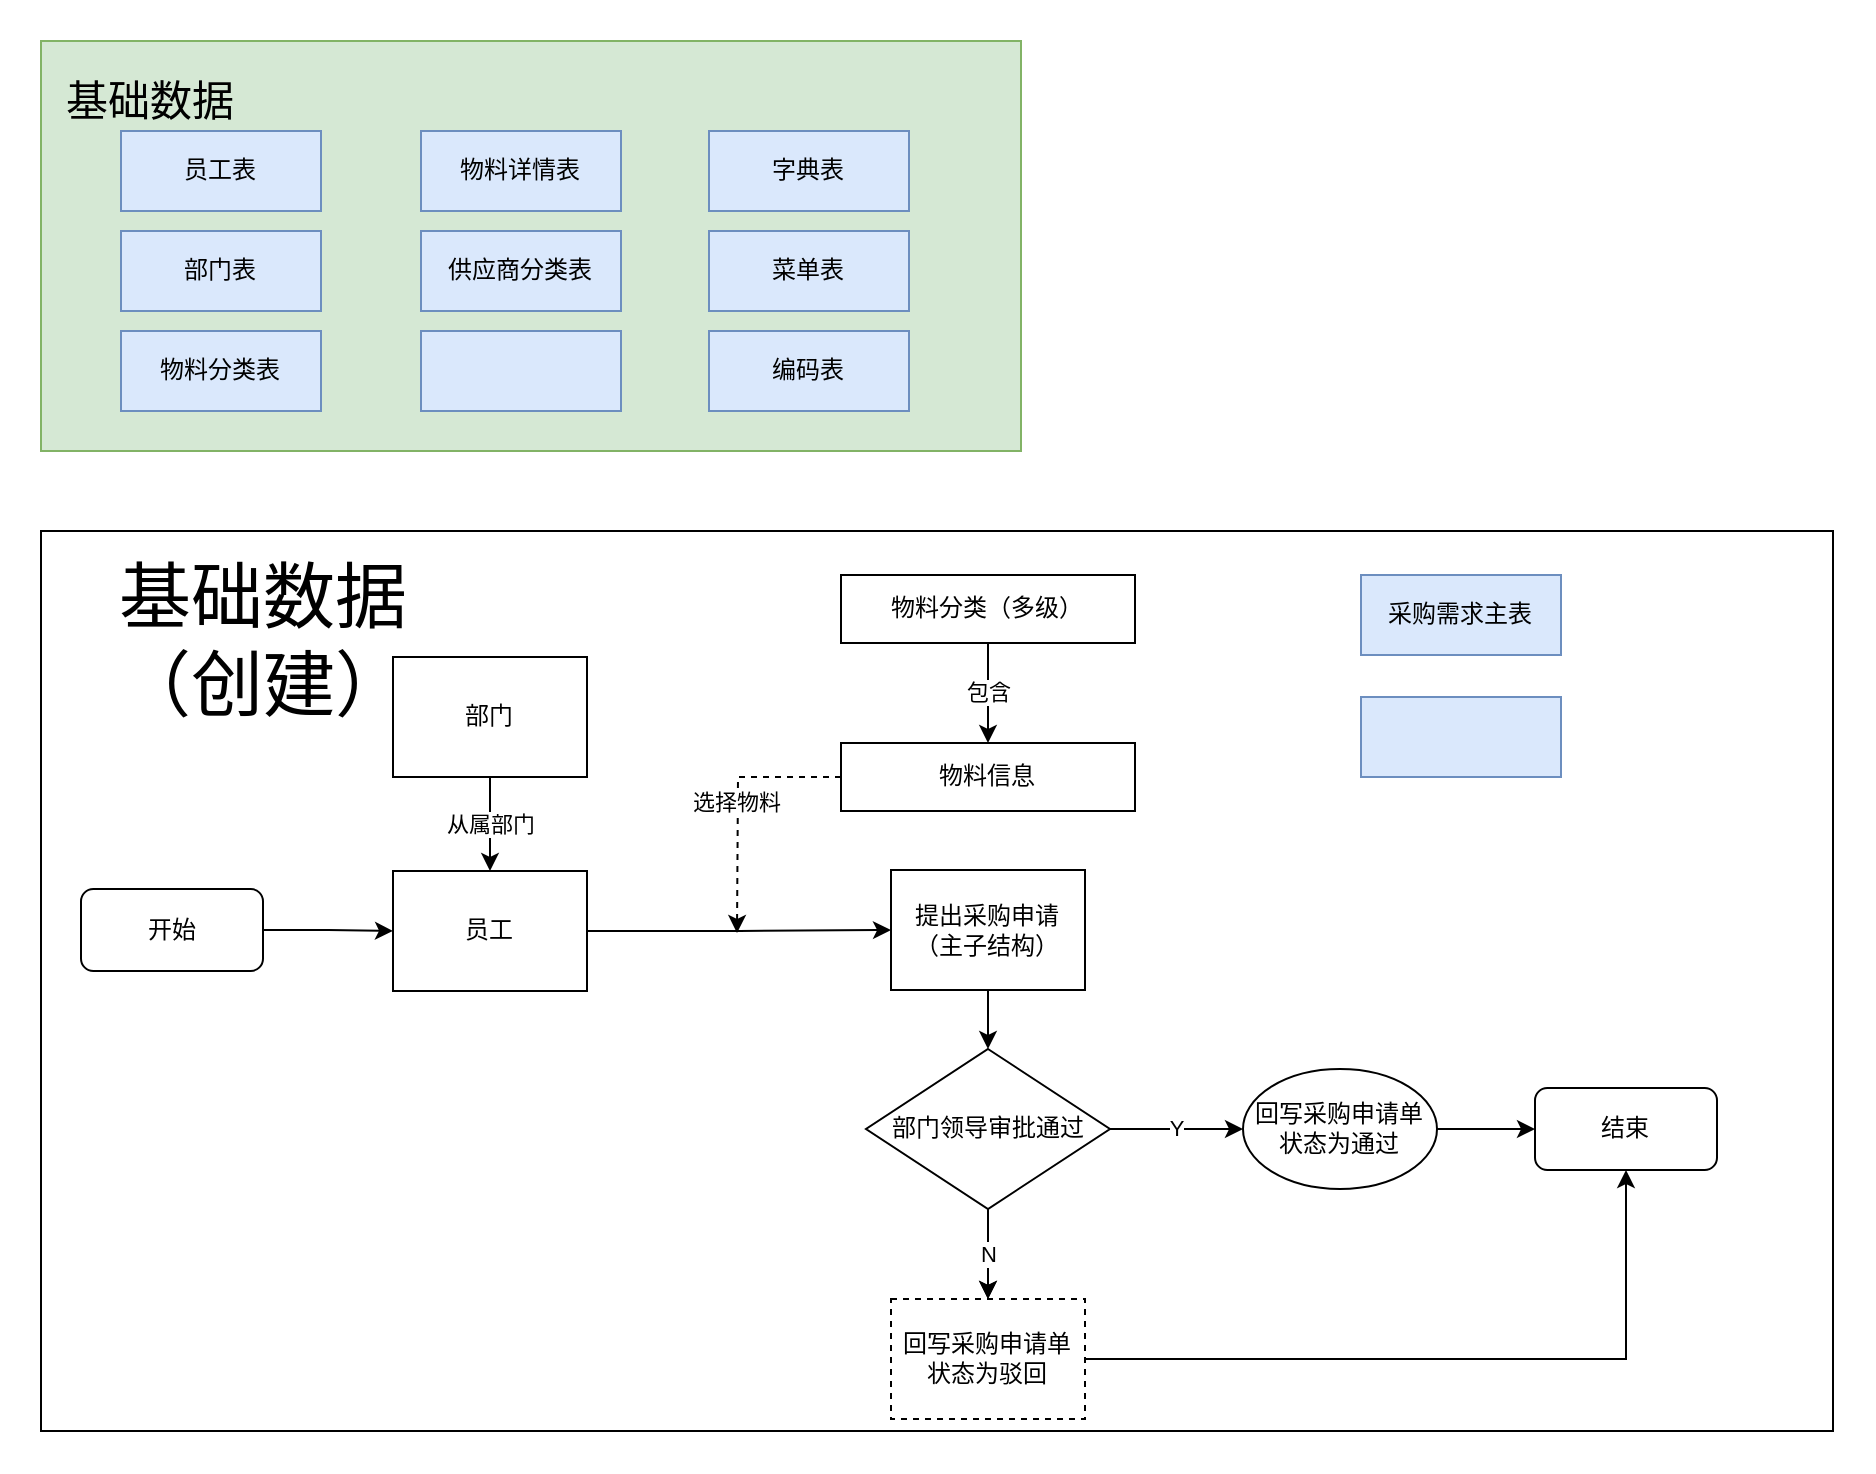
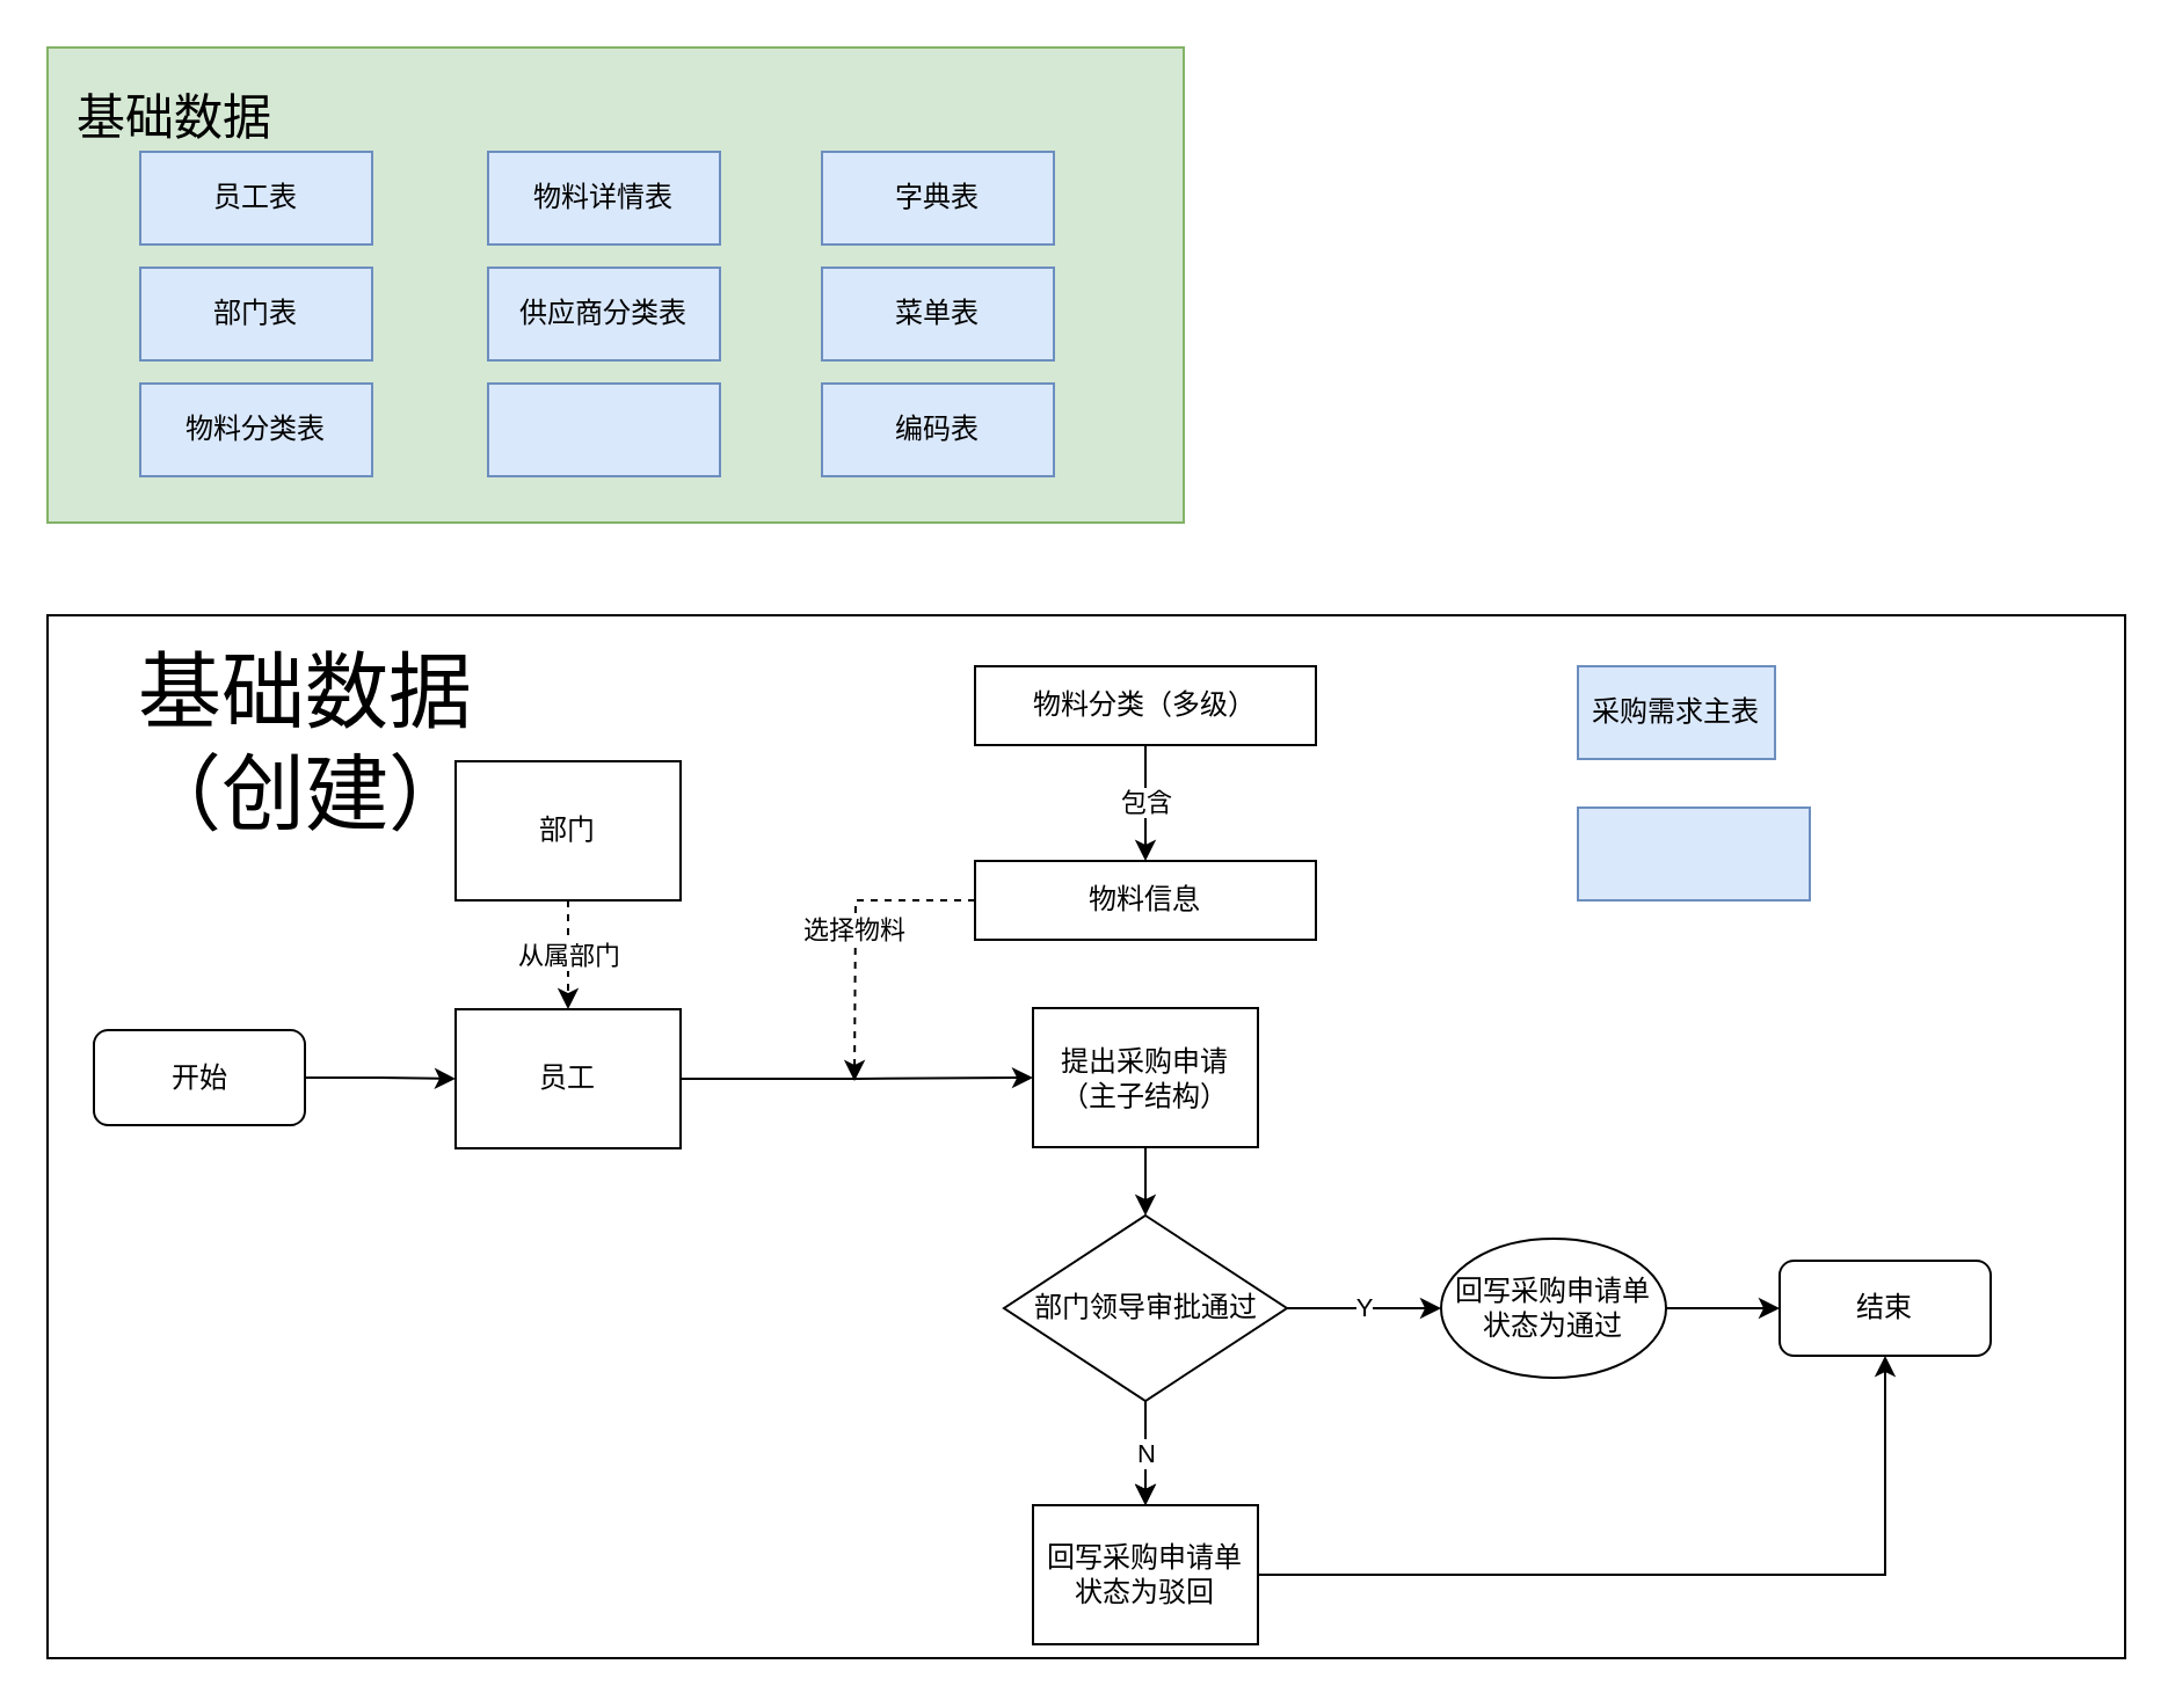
- <mxCell id="45" value="采购需求主表" style="rounded=0;whiteSpace=wrap;html=1;fillColor=#dae8fc;strokeColor=#6c8ebf;" parent="1" vertex="1"><mxGeometry x="680" y="287" width="100" height="40" as="geometry" /></mxCell>
+ <mxCell id="45" value="采购需求主表" style="rounded=0;whiteSpace=wrap;html=1;fillColor=#dae8fc;strokeColor=#6c8ebf;" parent="1" vertex="1"><mxGeometry x="680" y="287" width="85" height="40" as="geometry" /></mxCell>
- <mxCell id="28" value="从属部门" style="edgeStyle=orthogonalEdgeStyle;rounded=0;orthogonalLoop=1;jettySize=auto;html=1;exitX=0.5;exitY=1;exitDx=0;exitDy=0;entryX=0.5;entryY=0;entryDx=0;entryDy=0;" parent="1" source="29" target="27" edge="1"><mxGeometry relative="1" as="geometry" /></mxCell>
+ <mxCell id="28" value="从属部门" style="edgeStyle=orthogonalEdgeStyle;rounded=0;orthogonalLoop=1;jettySize=auto;html=1;exitX=0.5;exitY=1;exitDx=0;exitDy=0;entryX=0.5;entryY=0;entryDx=0;entryDy=0;dashed=1;" parent="1" source="29" target="27" edge="1"><mxGeometry relative="1" as="geometry" /></mxCell>
- <mxCell id="43" value="回写采购申请单状态为驳回" style="rounded=0;whiteSpace=wrap;html=1;dashed=1;" parent="1" vertex="1"><mxGeometry x="445" y="649" width="97" height="60" as="geometry" /></mxCell>
+ <mxCell id="43" value="回写采购申请单状态为驳回" style="rounded=0;whiteSpace=wrap;html=1;" parent="1" vertex="1"><mxGeometry x="445" y="649" width="97" height="60" as="geometry" /></mxCell>
